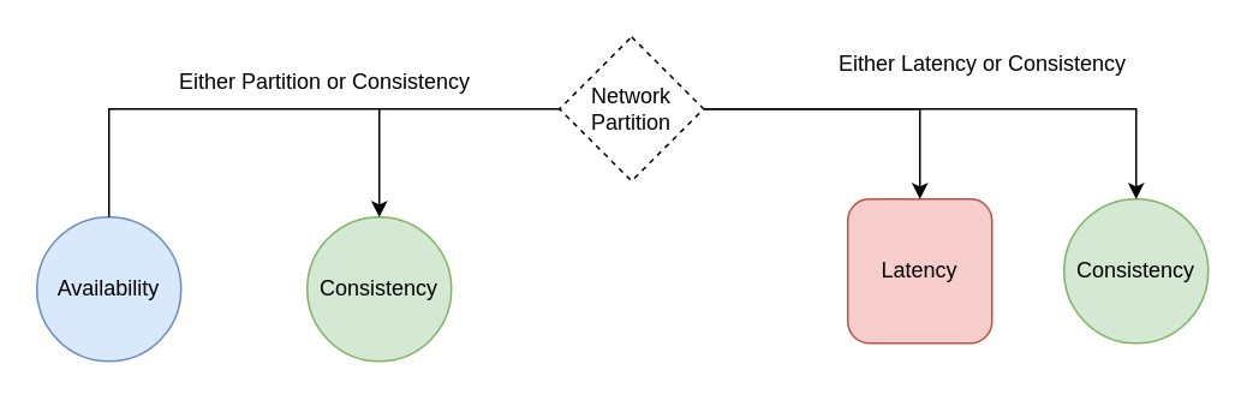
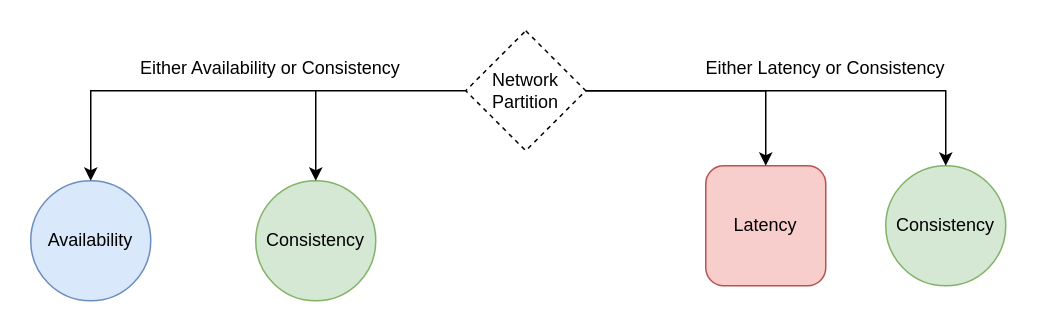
- <mxCell id="12" value="Either Latency or Consistency" style="text;html=1;strokeColor=none;fillColor=none;align=center;verticalAlign=middle;whiteSpace=wrap;rounded=0;" vertex="1" parent="1"><mxGeometry x="455" y="20" width="180" height="30" as="geometry" /></mxCell>
+ <mxCell id="12" value="Either Latency or Consistency" style="text;html=1;strokeColor=none;fillColor=none;align=center;verticalAlign=middle;whiteSpace=wrap;rounded=0;" vertex="1" parent="1"><mxGeometry x="460" y="30" width="180" height="30" as="geometry" /></mxCell>
- <mxCell id="7" value="Either Partition or Consistency" style="text;html=1;strokeColor=none;fillColor=none;align=center;verticalAlign=middle;whiteSpace=wrap;rounded=0;" vertex="1" parent="1"><mxGeometry x="90" y="30" width="180" height="30" as="geometry" /></mxCell>
+ <mxCell id="7" value="Either Availability or Consistency" style="text;html=1;strokeColor=none;fillColor=none;align=center;verticalAlign=middle;whiteSpace=wrap;rounded=0;" vertex="1" parent="1"><mxGeometry x="90" y="30" width="180" height="30" as="geometry" /></mxCell>
- <mxCell id="5" value="" style="endArrow=none;html=1;rounded=0;exitX=0;exitY=0.5;exitDx=0;exitDy=0;entryX=0.5;entryY=0;entryDx=0;entryDy=0;edgeStyle=orthogonalEdgeStyle;" edge="1" parent="1" source="2" target="3"><mxGeometry width="50" height="50" relative="1" as="geometry"><mxPoint x="270" y="160" as="sourcePoint" /><mxPoint x="60" y="130" as="targetPoint" /><Array as="points"><mxPoint x="295" y="60" /><mxPoint x="60" y="60" /></Array></mxGeometry></mxCell>
+ <mxCell id="5" value="" style="endArrow=classic;html=1;rounded=0;exitX=0;exitY=0.5;exitDx=0;exitDy=0;entryX=0.5;entryY=0;entryDx=0;entryDy=0;edgeStyle=orthogonalEdgeStyle;" edge="1" parent="1" source="2" target="3"><mxGeometry width="50" height="50" relative="1" as="geometry"><mxPoint x="270" y="160" as="sourcePoint" /><mxPoint x="60" y="130" as="targetPoint" /><Array as="points"><mxPoint x="295" y="60" /><mxPoint x="60" y="60" /></Array></mxGeometry></mxCell>
